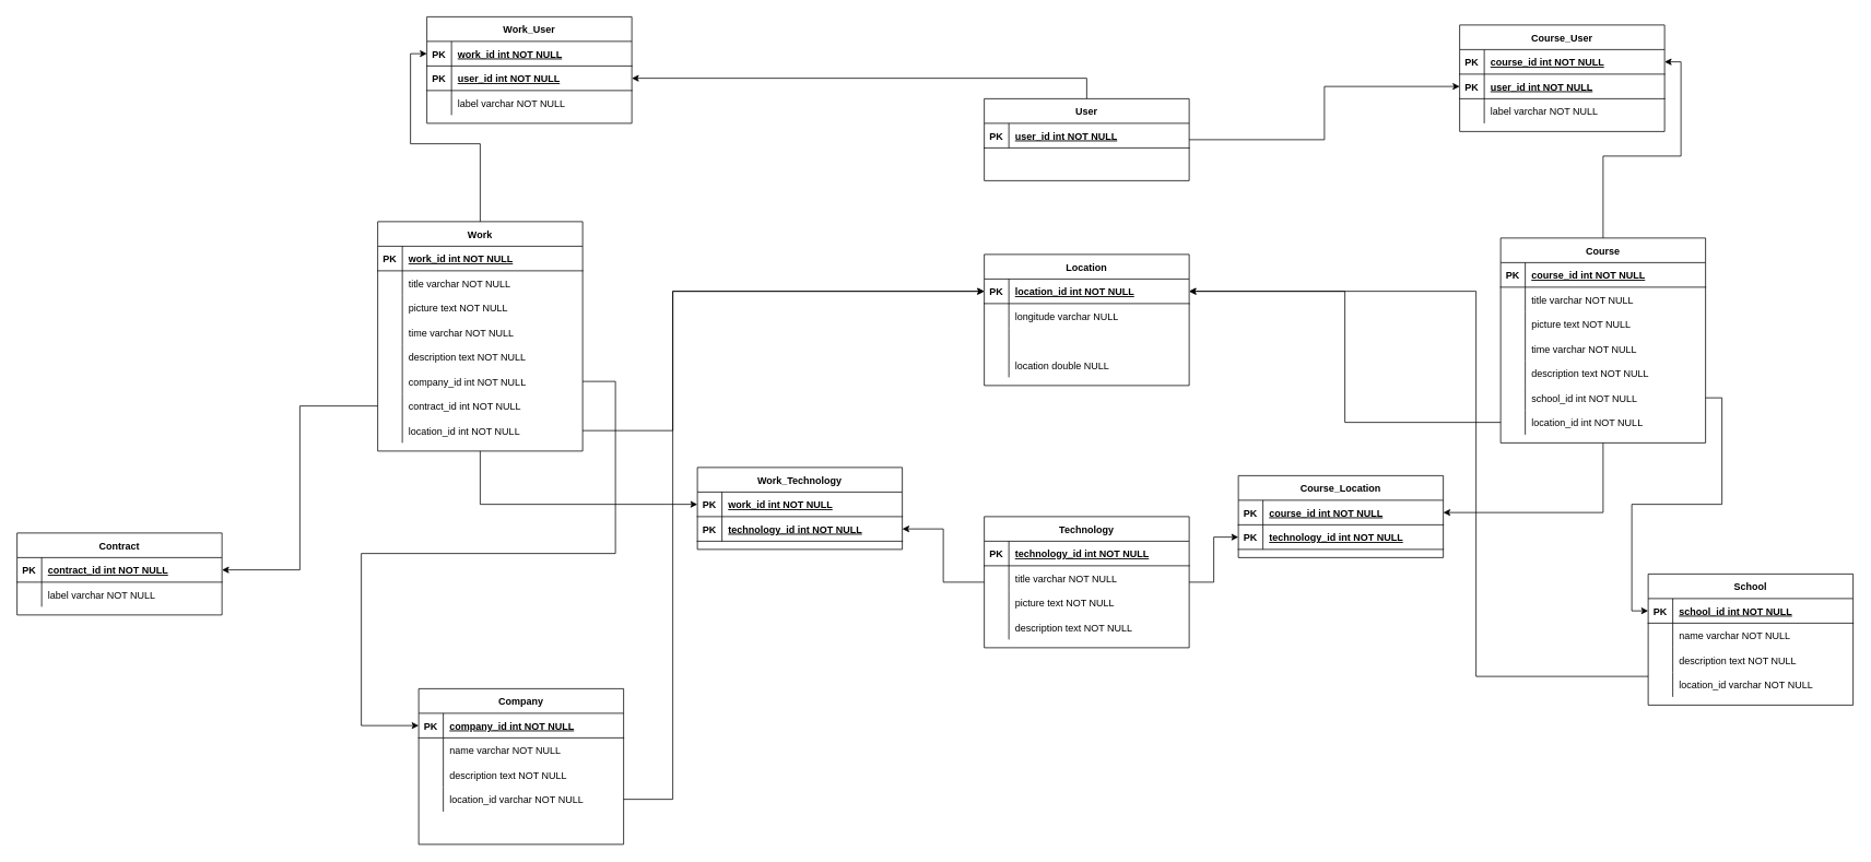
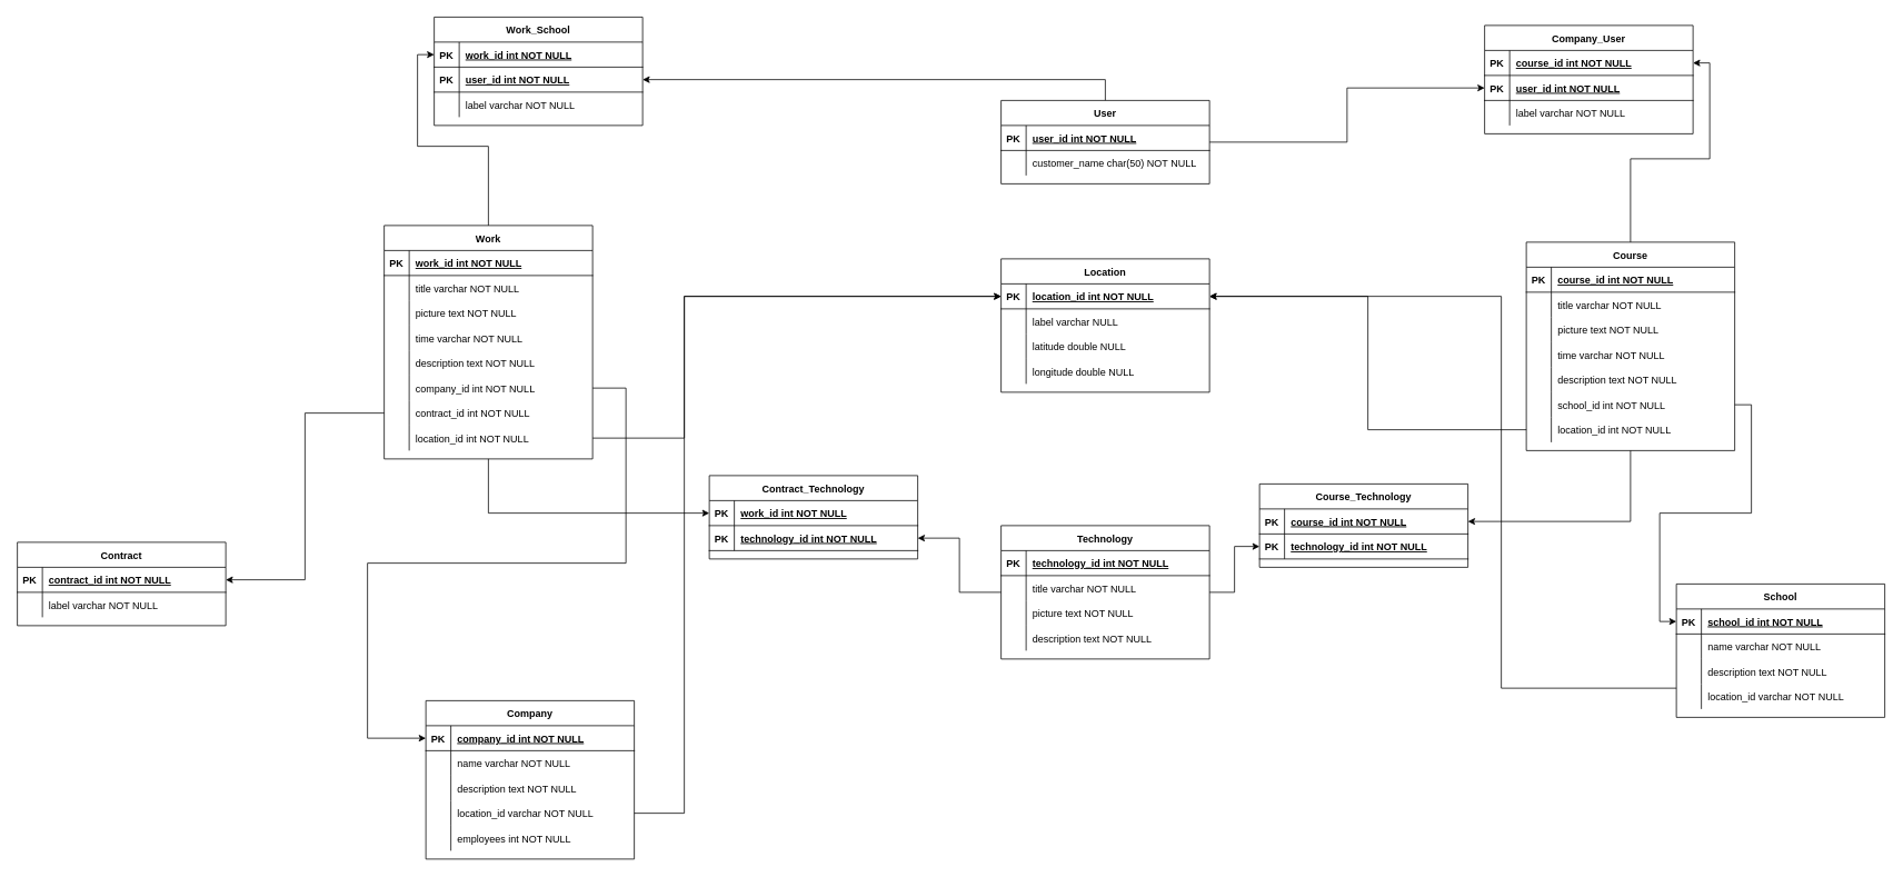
- <mxCell id="133" value="Work_User" style="shape=table;startSize=30;container=1;collapsible=1;childLayout=tableLayout;fixedRows=1;rowLines=0;fontStyle=1;align=center;resizeLast=1;" vertex="1" parent="1"><mxGeometry x="520" y="20" width="250" height="130" as="geometry" /></mxCell>
+ <mxCell id="133" value="Work_School" style="shape=table;startSize=30;container=1;collapsible=1;childLayout=tableLayout;fixedRows=1;rowLines=0;fontStyle=1;align=center;resizeLast=1;" vertex="1" parent="1"><mxGeometry x="520" y="20" width="250" height="130" as="geometry" /></mxCell>
- <mxCell id="143" value="Course_User" style="shape=table;startSize=30;container=1;collapsible=1;childLayout=tableLayout;fixedRows=1;rowLines=0;fontStyle=1;align=center;resizeLast=1;" vertex="1" parent="1"><mxGeometry x="1780" y="30" width="250" height="130" as="geometry" /></mxCell>
+ <mxCell id="143" value="Company_User" style="shape=table;startSize=30;container=1;collapsible=1;childLayout=tableLayout;fixedRows=1;rowLines=0;fontStyle=1;align=center;resizeLast=1;" vertex="1" parent="1"><mxGeometry x="1780" y="30" width="250" height="130" as="geometry" /></mxCell>
+ <mxCell id="10" value="customer_name char(50) NOT NULL" style="shape=partialRectangle;overflow=hidden;connectable=0;fillColor=none;top=0;left=0;bottom=0;right=0;align=left;spacingLeft=6;" parent="8" vertex="1"><mxGeometry x="30" width="220" height="30" as="geometry"><mxRectangle width="220" height="30" as="alternateBounds" /></mxGeometry></mxCell>
- <mxCell id="44" value="longitude varchar NULL" style="shape=partialRectangle;overflow=hidden;connectable=0;fillColor=none;top=0;left=0;bottom=0;right=0;align=left;spacingLeft=6;" vertex="1" parent="42"><mxGeometry x="30" width="220" height="30" as="geometry"><mxRectangle width="220" height="30" as="alternateBounds" /></mxGeometry></mxCell>
+ <mxCell id="44" value="label varchar NULL" style="shape=partialRectangle;overflow=hidden;connectable=0;fillColor=none;top=0;left=0;bottom=0;right=0;align=left;spacingLeft=6;" vertex="1" parent="42"><mxGeometry x="30" width="220" height="30" as="geometry"><mxRectangle width="220" height="30" as="alternateBounds" /></mxGeometry></mxCell>
+ <mxCell id="47" value="latitude double NULL" style="shape=partialRectangle;overflow=hidden;connectable=0;fillColor=none;top=0;left=0;bottom=0;right=0;align=left;spacingLeft=6;" vertex="1" parent="45"><mxGeometry x="30" width="220" height="30" as="geometry"><mxRectangle width="220" height="30" as="alternateBounds" /></mxGeometry></mxCell>
- <mxCell id="50" value="location double NULL" style="shape=partialRectangle;overflow=hidden;connectable=0;fillColor=none;top=0;left=0;bottom=0;right=0;align=left;spacingLeft=6;" vertex="1" parent="48"><mxGeometry x="30" width="220" height="30" as="geometry"><mxRectangle width="220" height="30" as="alternateBounds" /></mxGeometry></mxCell>
+ <mxCell id="50" value="longitude double NULL" style="shape=partialRectangle;overflow=hidden;connectable=0;fillColor=none;top=0;left=0;bottom=0;right=0;align=left;spacingLeft=6;" vertex="1" parent="48"><mxGeometry x="30" width="220" height="30" as="geometry"><mxRectangle width="220" height="30" as="alternateBounds" /></mxGeometry></mxCell>
- <mxCell id="153" value="Work_Technology" style="shape=table;startSize=30;container=1;collapsible=1;childLayout=tableLayout;fixedRows=1;rowLines=0;fontStyle=1;align=center;resizeLast=1;" vertex="1" parent="1"><mxGeometry x="850" y="570" width="250" height="100" as="geometry" /></mxCell>
+ <mxCell id="153" value="Contract_Technology" style="shape=table;startSize=30;container=1;collapsible=1;childLayout=tableLayout;fixedRows=1;rowLines=0;fontStyle=1;align=center;resizeLast=1;" vertex="1" parent="1"><mxGeometry x="850" y="570" width="250" height="100" as="geometry" /></mxCell>
- <mxCell id="160" value="Course_Location" style="shape=table;startSize=30;container=1;collapsible=1;childLayout=tableLayout;fixedRows=1;rowLines=0;fontStyle=1;align=center;resizeLast=1;" vertex="1" parent="1"><mxGeometry x="1510" y="580" width="250" height="100" as="geometry" /></mxCell>
+ <mxCell id="160" value="Course_Technology" style="shape=table;startSize=30;container=1;collapsible=1;childLayout=tableLayout;fixedRows=1;rowLines=0;fontStyle=1;align=center;resizeLast=1;" vertex="1" parent="1"><mxGeometry x="1510" y="580" width="250" height="100" as="geometry" /></mxCell>
+ <mxCell id="73" value="employees int NOT NULL" style="shape=partialRectangle;overflow=hidden;connectable=0;fillColor=none;top=0;left=0;bottom=0;right=0;align=left;spacingLeft=6;" vertex="1" parent="71"><mxGeometry x="30" width="220" height="30" as="geometry"><mxRectangle width="220" height="30" as="alternateBounds" /></mxGeometry></mxCell>
